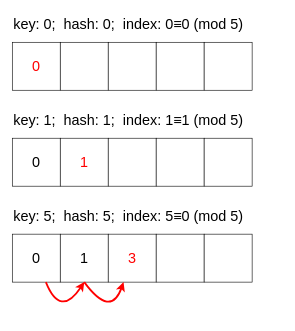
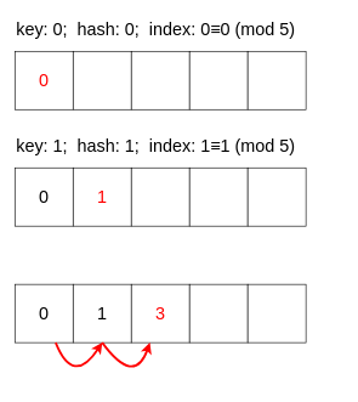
- <mxCell id="16" value="&lt;div&gt;key: 5;&amp;nbsp; hash: 5;&amp;nbsp; index: 5≡0 (mod 5)&lt;br&gt;&lt;/div&gt;" style="text;html=1;strokeColor=none;fillColor=none;align=left;verticalAlign=top;whiteSpace=wrap;rounded=0;fontSize=24;" parent="1" vertex="1"><mxGeometry x="20" y="340" width="450" height="50" as="geometry" /></mxCell>
